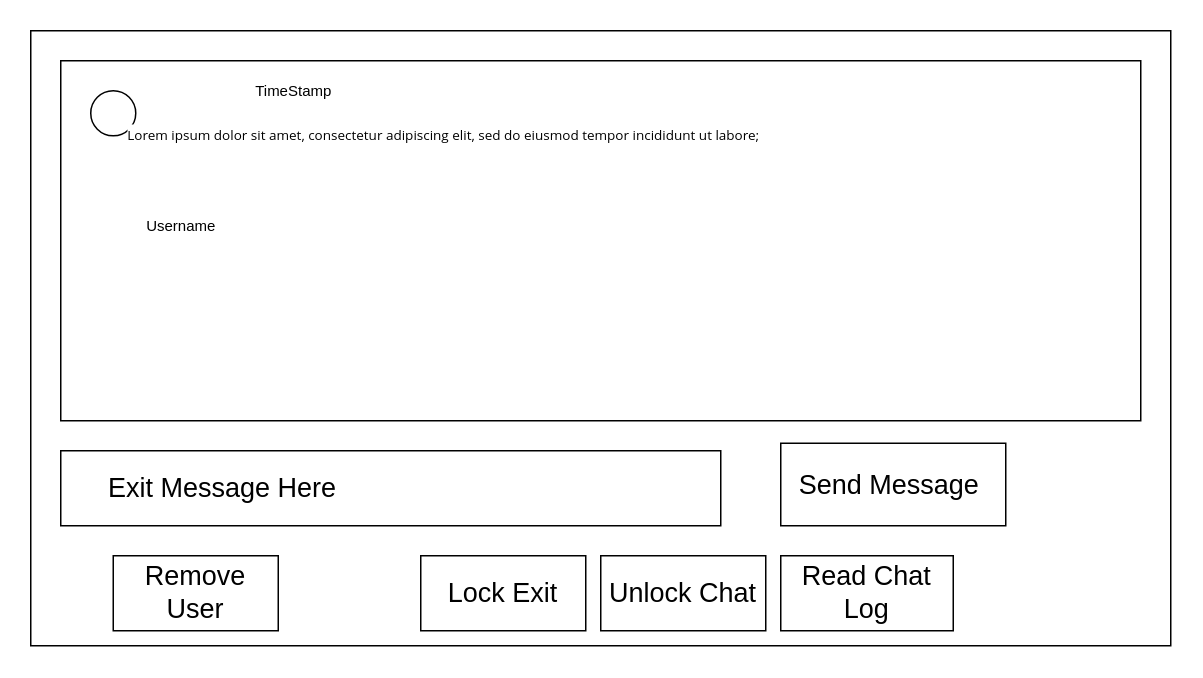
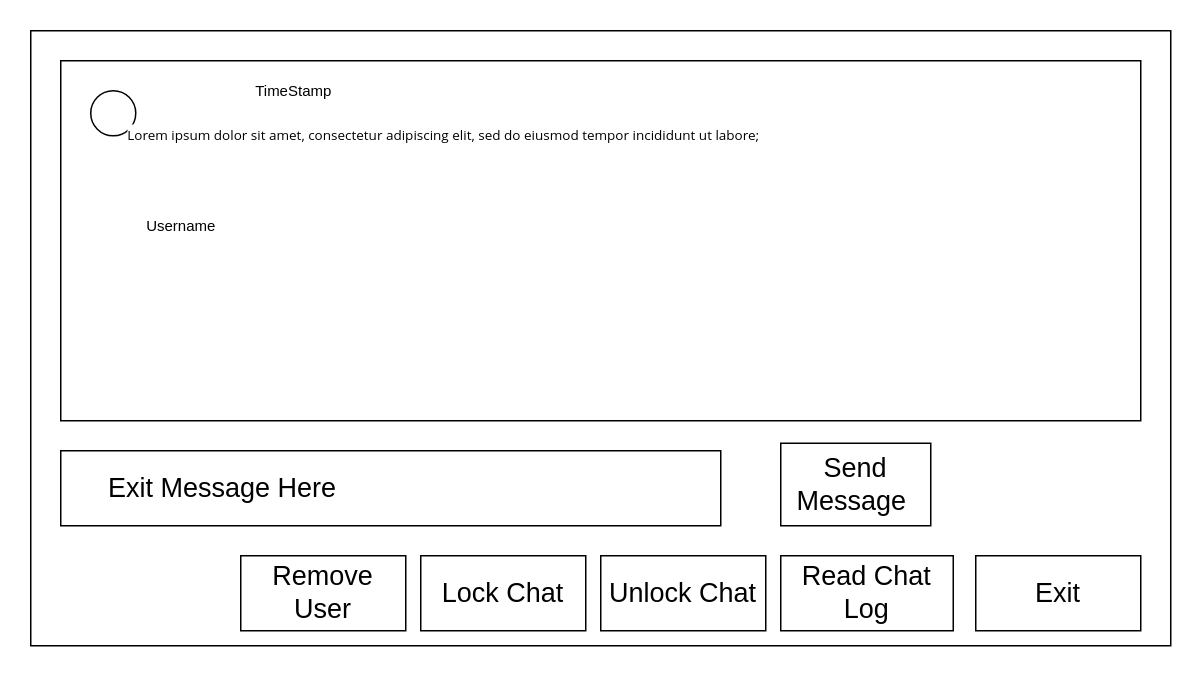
- <mxCell id="6" value="Send Message&amp;nbsp;" style="rounded=0;whiteSpace=wrap;html=1;fontSize=18;" parent="1" vertex="1"><mxGeometry x="520" y="295" width="150" height="55" as="geometry" /></mxCell>
+ <mxCell id="6" value="Send Message&amp;nbsp;" style="rounded=0;whiteSpace=wrap;html=1;fontSize=18;" parent="1" vertex="1"><mxGeometry x="520" y="295" width="100" height="55" as="geometry" /></mxCell>
- <mxCell id="7" value="Remove User" style="rounded=0;whiteSpace=wrap;html=1;fontSize=18;" parent="1" vertex="1"><mxGeometry x="75" y="370" width="110" height="50" as="geometry" /></mxCell>
+ <mxCell id="7" value="Remove User" style="rounded=0;whiteSpace=wrap;html=1;fontSize=18;" parent="1" vertex="1"><mxGeometry x="160" y="370" width="110" height="50" as="geometry" /></mxCell>
- <mxCell id="8" value="Lock Exit" style="rounded=0;whiteSpace=wrap;html=1;fontSize=18;" parent="1" vertex="1"><mxGeometry x="280" y="370" width="110" height="50" as="geometry" /></mxCell>
+ <mxCell id="8" value="Lock Chat" style="rounded=0;whiteSpace=wrap;html=1;fontSize=18;" parent="1" vertex="1"><mxGeometry x="280" y="370" width="110" height="50" as="geometry" /></mxCell>
+ <mxCell id="15" value="Exit" style="rounded=0;whiteSpace=wrap;html=1;fontSize=18;" vertex="1" parent="1"><mxGeometry x="650" y="370" width="110" height="50" as="geometry" /></mxCell>
